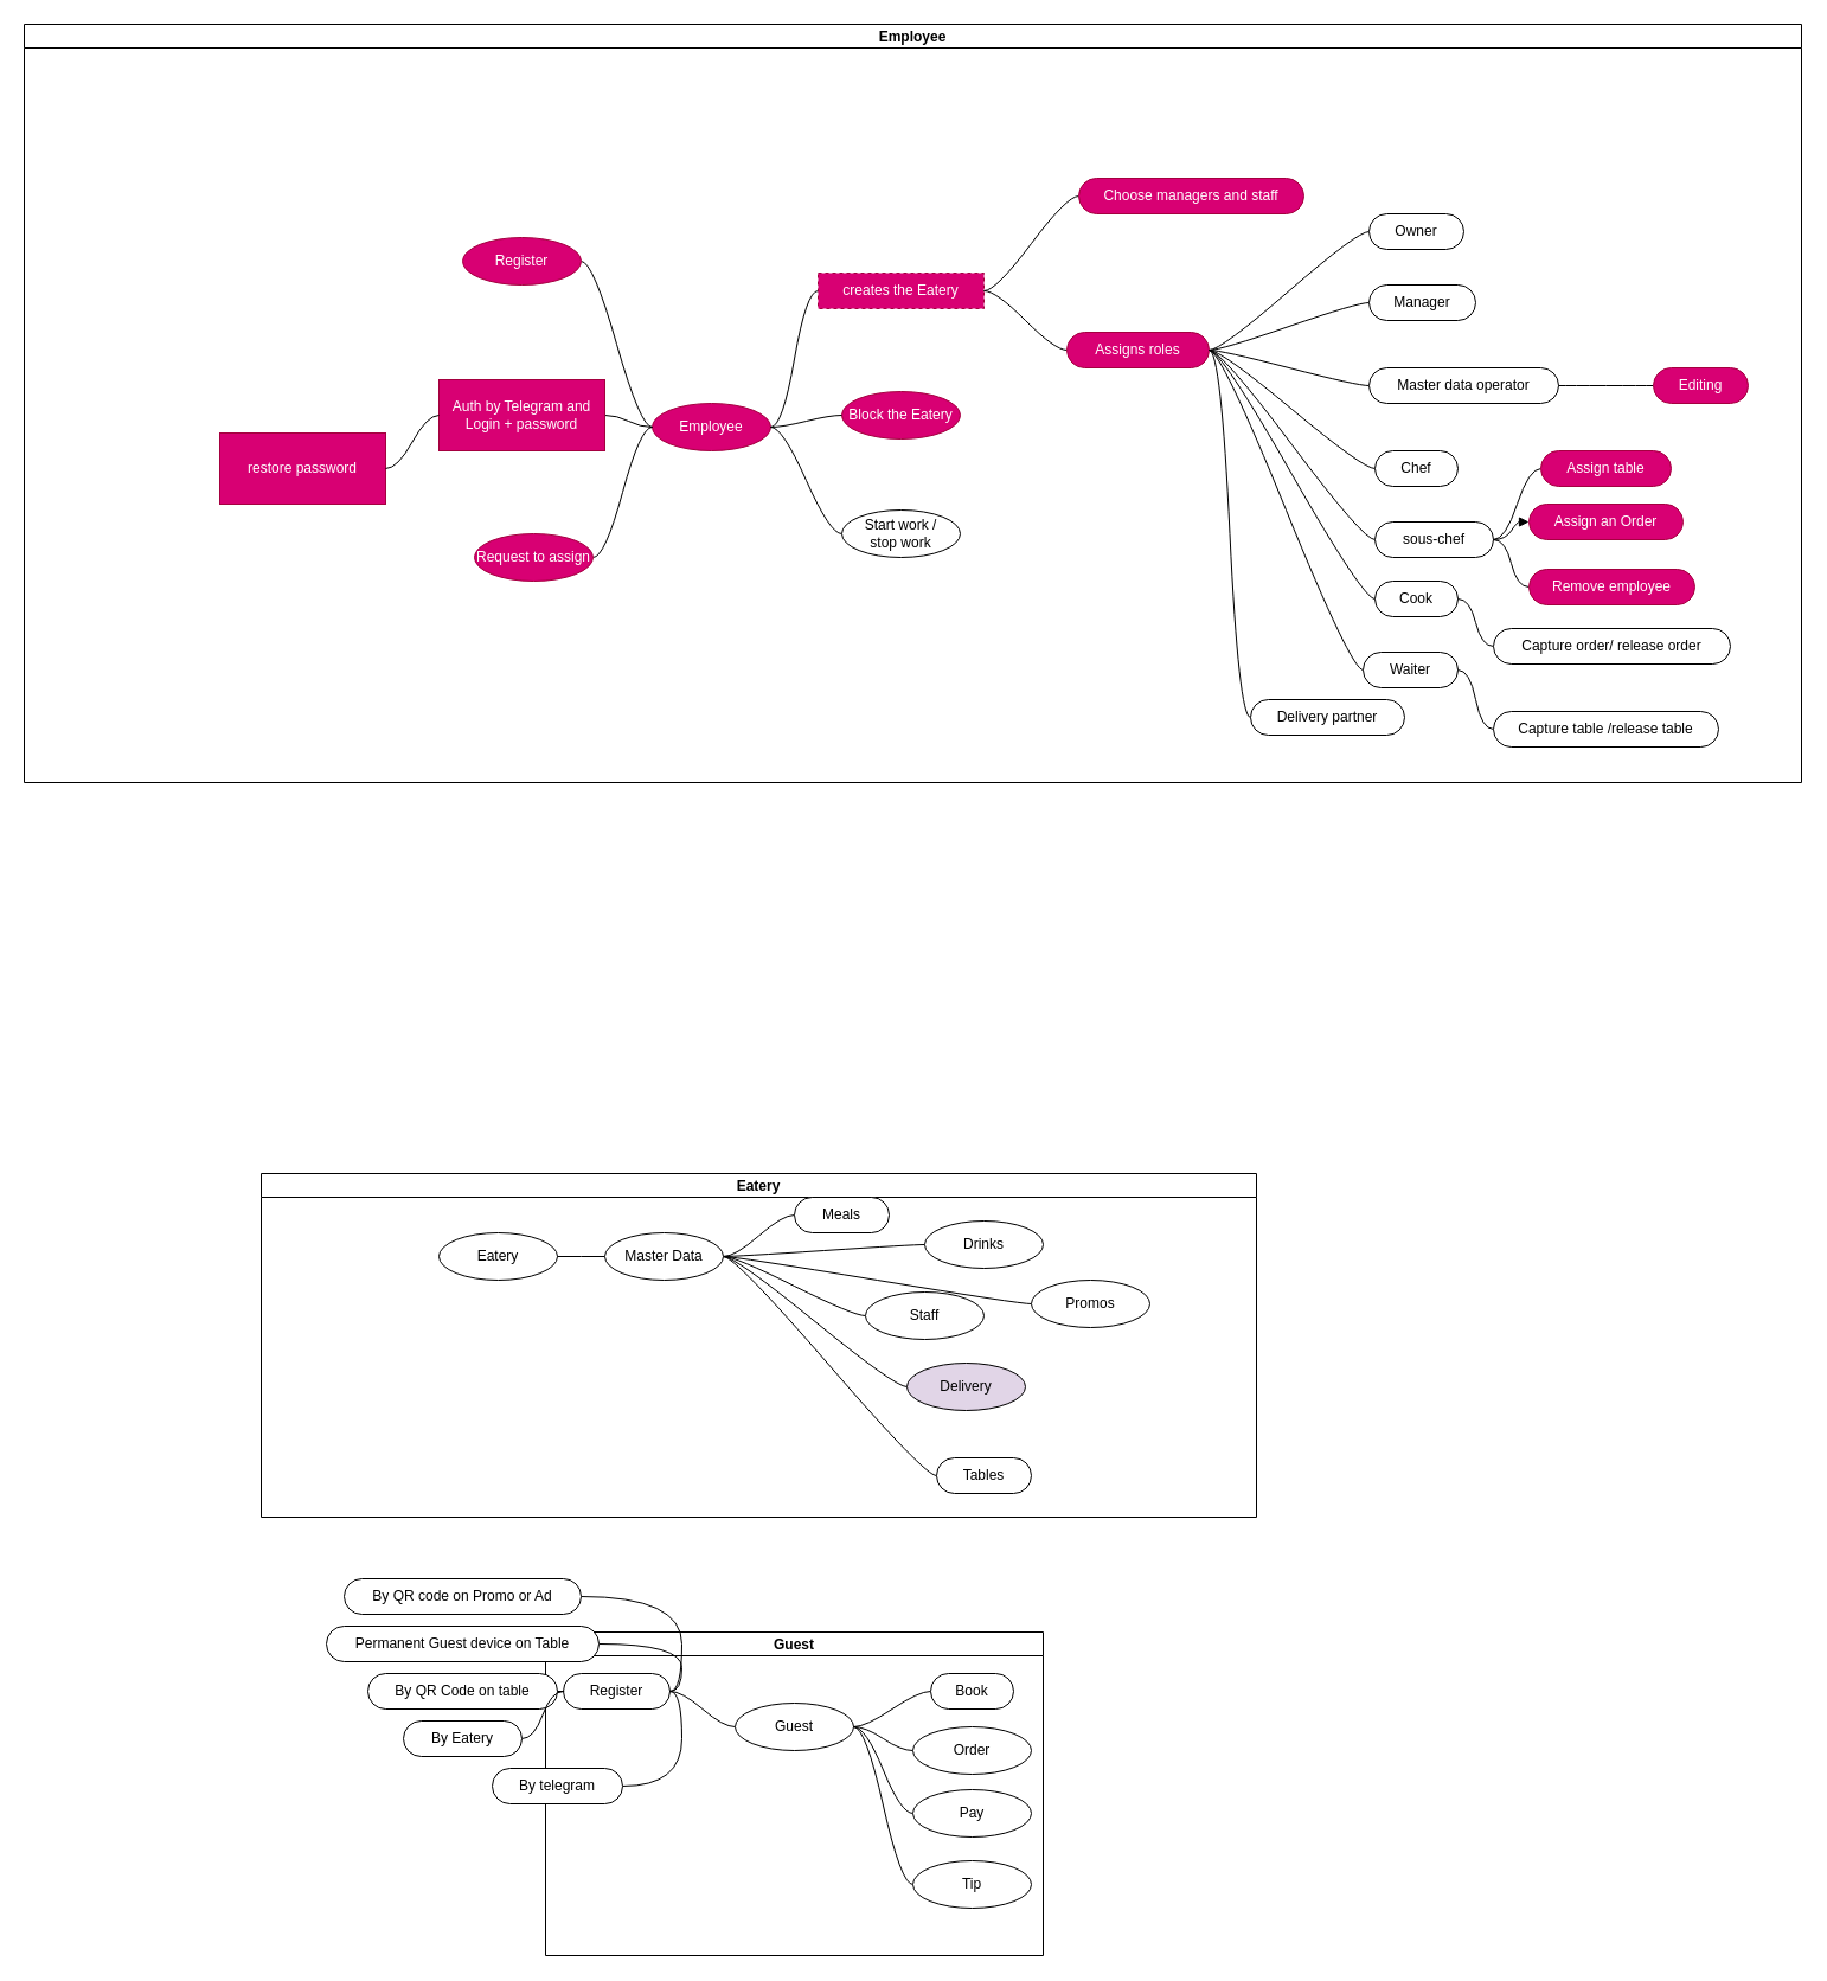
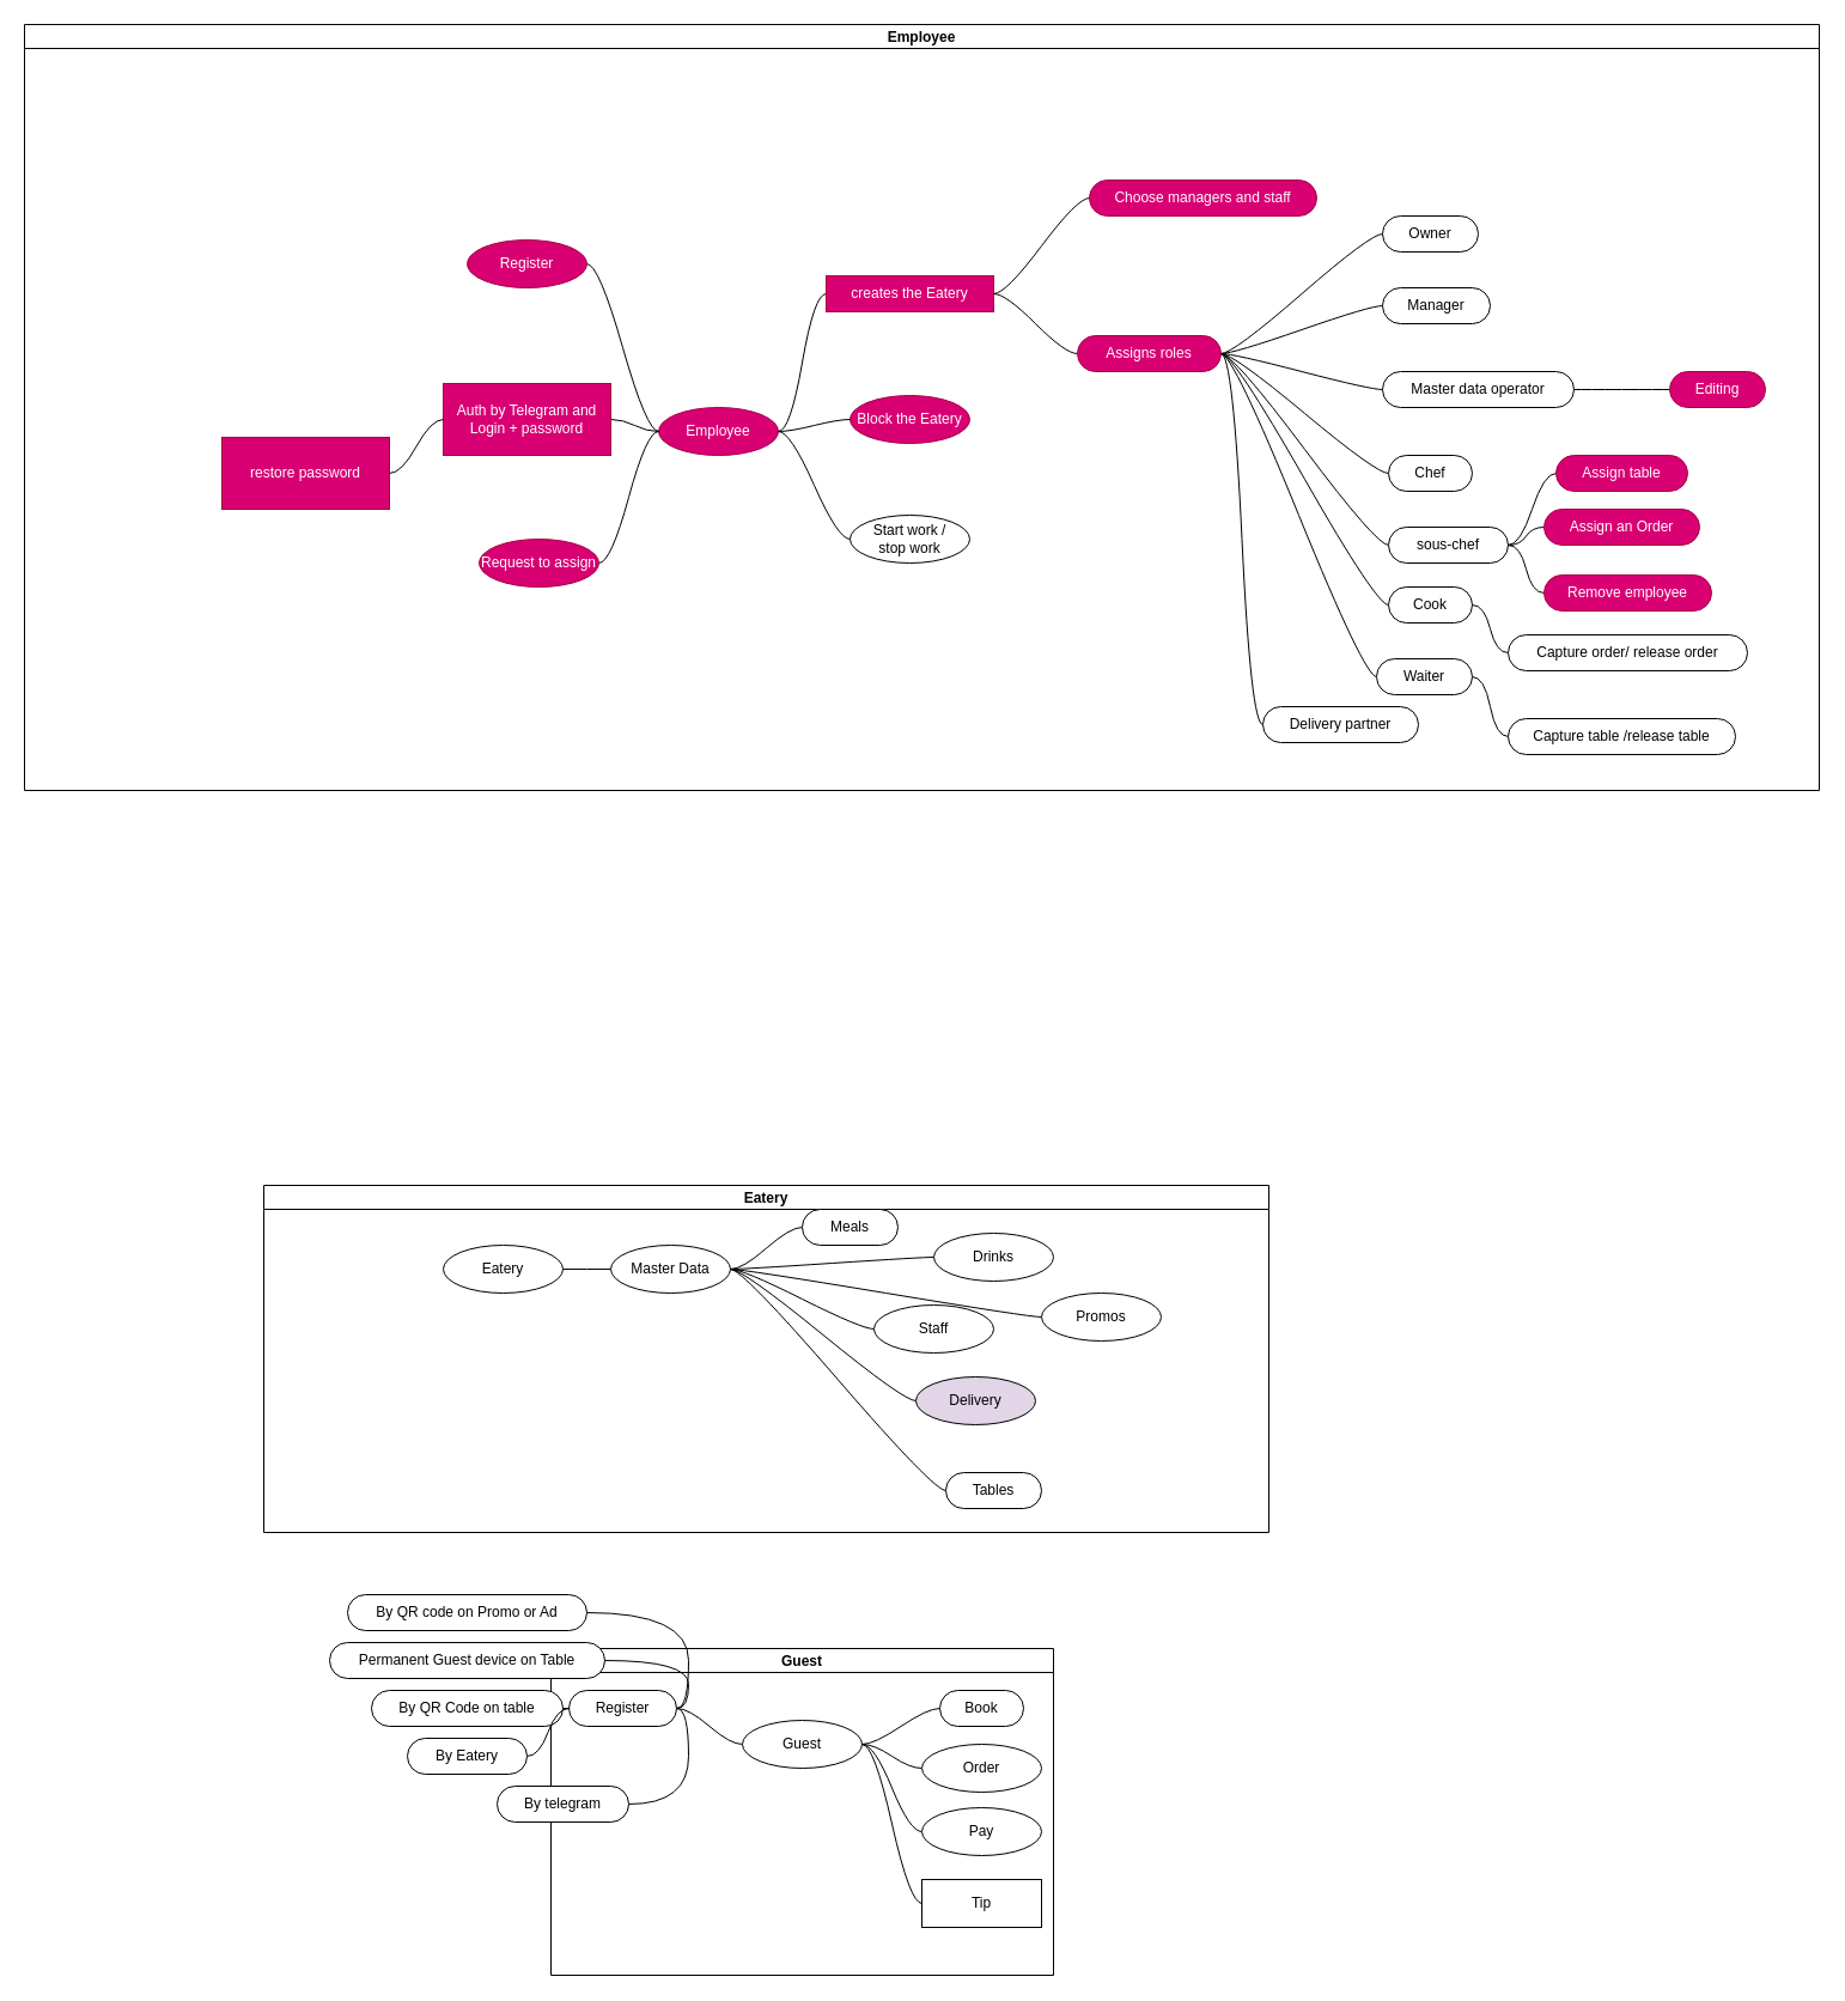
- <mxCell id="5" value="creates the Eatery" style="whiteSpace=wrap;html=1;arcSize=50;align=center;verticalAlign=middle;strokeWidth=1;autosize=1;spacing=4;treeFolding=1;treeMoving=1;newEdgeStyle={&quot;edgeStyle&quot;:&quot;entityRelationEdgeStyle&quot;,&quot;startArrow&quot;:&quot;none&quot;,&quot;endArrow&quot;:&quot;none&quot;,&quot;segment&quot;:10,&quot;curved&quot;:1,&quot;sourcePerimeterSpacing&quot;:0,&quot;targetPerimeterSpacing&quot;:0};fillColor=#d80073;fontColor=#ffffff;strokeColor=#A50040;dashed=1;" parent="2" vertex="1"><mxGeometry x="670" y="210" width="140" height="30" as="geometry" /></mxCell>
+ <mxCell id="5" value="creates the Eatery" style="whiteSpace=wrap;html=1;arcSize=50;align=center;verticalAlign=middle;strokeWidth=1;autosize=1;spacing=4;treeFolding=1;treeMoving=1;newEdgeStyle={&quot;edgeStyle&quot;:&quot;entityRelationEdgeStyle&quot;,&quot;startArrow&quot;:&quot;none&quot;,&quot;endArrow&quot;:&quot;none&quot;,&quot;segment&quot;:10,&quot;curved&quot;:1,&quot;sourcePerimeterSpacing&quot;:0,&quot;targetPerimeterSpacing&quot;:0};fillColor=#d80073;fontColor=#ffffff;strokeColor=#A50040;" parent="2" vertex="1"><mxGeometry x="670" y="210" width="140" height="30" as="geometry" /></mxCell>
- <mxCell id="42" value="" style="edgeStyle=entityRelationEdgeStyle;startArrow=none;endArrow=block;segment=10;curved=1;sourcePerimeterSpacing=0;targetPerimeterSpacing=0;" parent="2" source="31" target="43" edge="1"><mxGeometry relative="1" as="geometry"><mxPoint x="340" y="505" as="sourcePoint" /></mxGeometry></mxCell>
+ <mxCell id="42" value="" style="edgeStyle=entityRelationEdgeStyle;startArrow=none;endArrow=none;segment=10;curved=1;sourcePerimeterSpacing=0;targetPerimeterSpacing=0;" parent="2" source="31" target="43" edge="1"><mxGeometry relative="1" as="geometry"><mxPoint x="340" y="505" as="sourcePoint" /></mxGeometry></mxCell>
- <mxCell id="77" value="Tip" style="ellipse;whiteSpace=wrap;html=1;align=center;treeFolding=1;treeMoving=1;newEdgeStyle={&quot;edgeStyle&quot;:&quot;entityRelationEdgeStyle&quot;,&quot;startArrow&quot;:&quot;none&quot;,&quot;endArrow&quot;:&quot;none&quot;,&quot;segment&quot;:10,&quot;curved&quot;:1,&quot;sourcePerimeterSpacing&quot;:0,&quot;targetPerimeterSpacing&quot;:0};" parent="66" vertex="1"><mxGeometry x="310" y="193" width="100" height="40" as="geometry" /></mxCell>
+ <mxCell id="77" value="Tip" style="whiteSpace=wrap;html=1;align=center;treeFolding=1;treeMoving=1;newEdgeStyle={&quot;edgeStyle&quot;:&quot;entityRelationEdgeStyle&quot;,&quot;startArrow&quot;:&quot;none&quot;,&quot;endArrow&quot;:&quot;none&quot;,&quot;segment&quot;:10,&quot;curved&quot;:1,&quot;sourcePerimeterSpacing&quot;:0,&quot;targetPerimeterSpacing&quot;:0};rounded=0;" parent="66" vertex="1"><mxGeometry x="310" y="193" width="100" height="40" as="geometry" /></mxCell>
